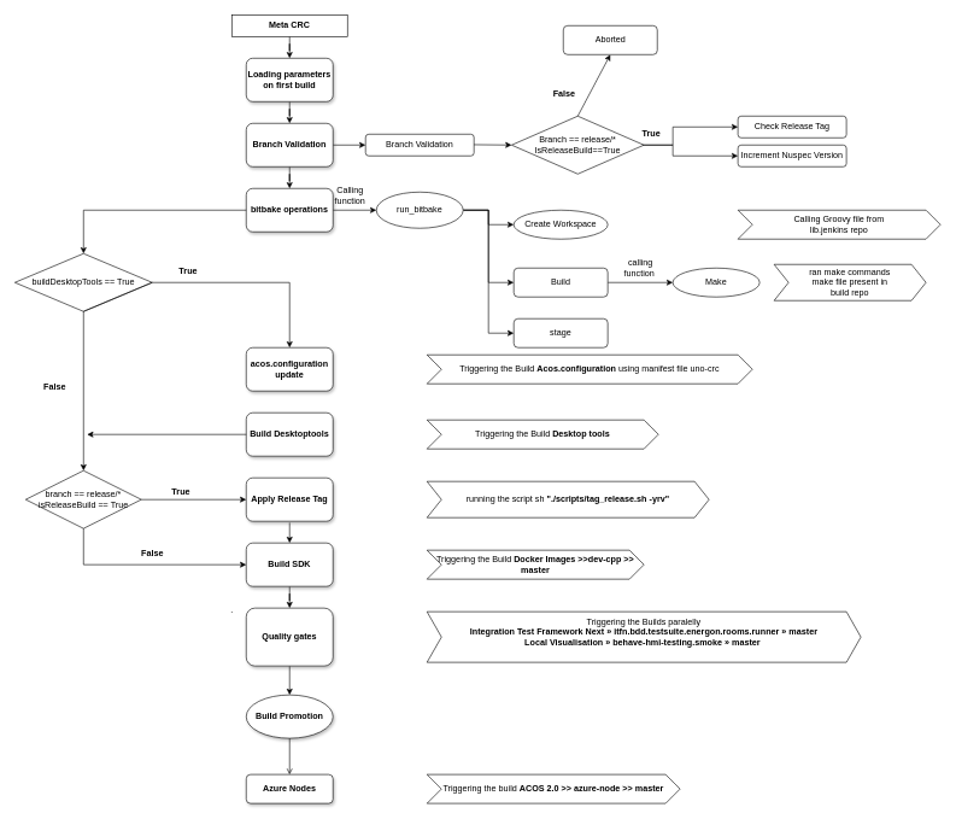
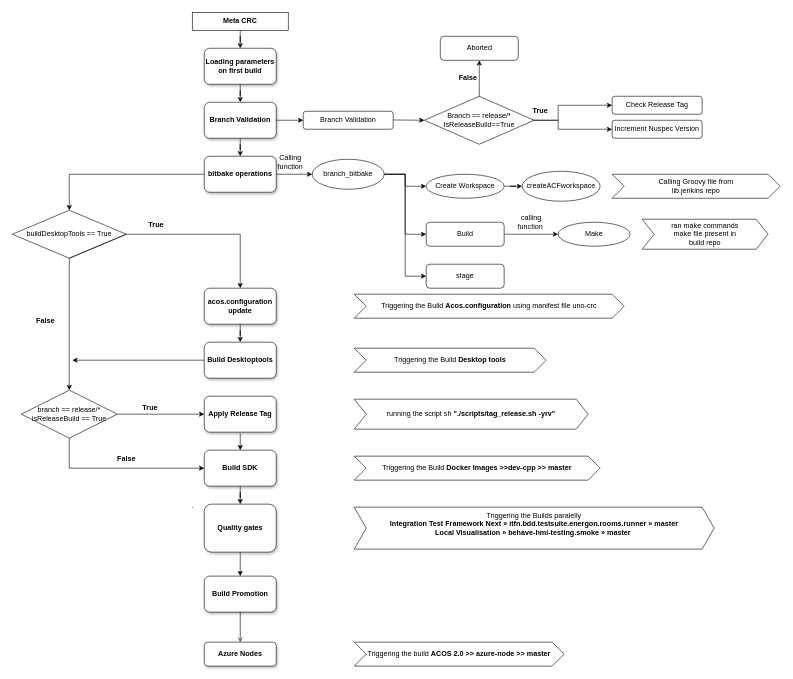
- <mxCell id="54" value="Aborted" style="rounded=1;whiteSpace=wrap;html=1;" parent="1" vertex="1"><mxGeometry x="778.5" y="35" width="130" height="40" as="geometry" /></mxCell>
+ <mxCell id="54" value="Aborted" style="rounded=1;whiteSpace=wrap;html=1;" parent="1" vertex="1"><mxGeometry x="733.5" y="60" width="130" height="40" as="geometry" /></mxCell>
- <mxCell id="12" value="run_bitbake" style="ellipse;whiteSpace=wrap;html=1;" parent="1" vertex="1"><mxGeometry x="520" y="265" width="120" height="50" as="geometry" /></mxCell>
+ <mxCell id="12" value="branch_bitbake" style="ellipse;whiteSpace=wrap;html=1;" parent="1" vertex="1"><mxGeometry x="520" y="265" width="120" height="50" as="geometry" /></mxCell>
+ <mxCell id="14" value="" style="edgeStyle=orthogonalEdgeStyle;rounded=0;orthogonalLoop=1;jettySize=auto;html=1;" parent="1" source="15" target="18" edge="1"><mxGeometry relative="1" as="geometry" /></mxCell>
+ <mxCell id="18" value="createACFworkspace" style="ellipse;whiteSpace=wrap;html=1;fontStyle=0" parent="1" vertex="1"><mxGeometry x="870" y="285" width="130" height="50" as="geometry" /></mxCell>
+ <mxCell id="24" value="" style="edgeStyle=orthogonalEdgeStyle;rounded=0;orthogonalLoop=1;jettySize=auto;html=1;" parent="1" source="25" target="27" edge="1"><mxGeometry relative="1" as="geometry" /></mxCell>
- <mxCell id="32" value="Triggering the Build &lt;b&gt;Docker Images &amp;gt;&amp;gt;dev-cpp &amp;gt;&amp;gt; master&lt;/b&gt;&lt;br&gt;&lt;div style=&quot;display:none&quot; id=&quot;SDCloudData&quot;&gt;&lt;/div&gt;" style="shape=step;perimeter=stepPerimeter;whiteSpace=wrap;html=1;fixedSize=1;" parent="1" vertex="1"><mxGeometry x="590" y="760" width="300" height="40" as="geometry" /></mxCell>
+ <mxCell id="32" value="Triggering the Build &lt;b&gt;Docker Images &amp;gt;&amp;gt;dev-cpp &amp;gt;&amp;gt; master&lt;/b&gt;&lt;br&gt;&lt;div style=&quot;display:none&quot; id=&quot;SDCloudData&quot;&gt;&lt;/div&gt;" style="shape=step;perimeter=stepPerimeter;whiteSpace=wrap;html=1;fixedSize=1;" parent="1" vertex="1"><mxGeometry x="590" y="760" width="410" height="40" as="geometry" /></mxCell>
- <mxCell id="37" value="&lt;b&gt;Build Promotion&lt;/b&gt;" style="ellipse;whiteSpace=wrap;html=1;shadow=1;" parent="1" vertex="1"><mxGeometry x="340" y="960" width="120" height="60" as="geometry" /></mxCell>
+ <mxCell id="37" value="&lt;b&gt;Build Promotion&lt;/b&gt;" style="rounded=1;whiteSpace=wrap;html=1;shadow=1;" parent="1" vertex="1"><mxGeometry x="340" y="960" width="120" height="60" as="geometry" /></mxCell>
